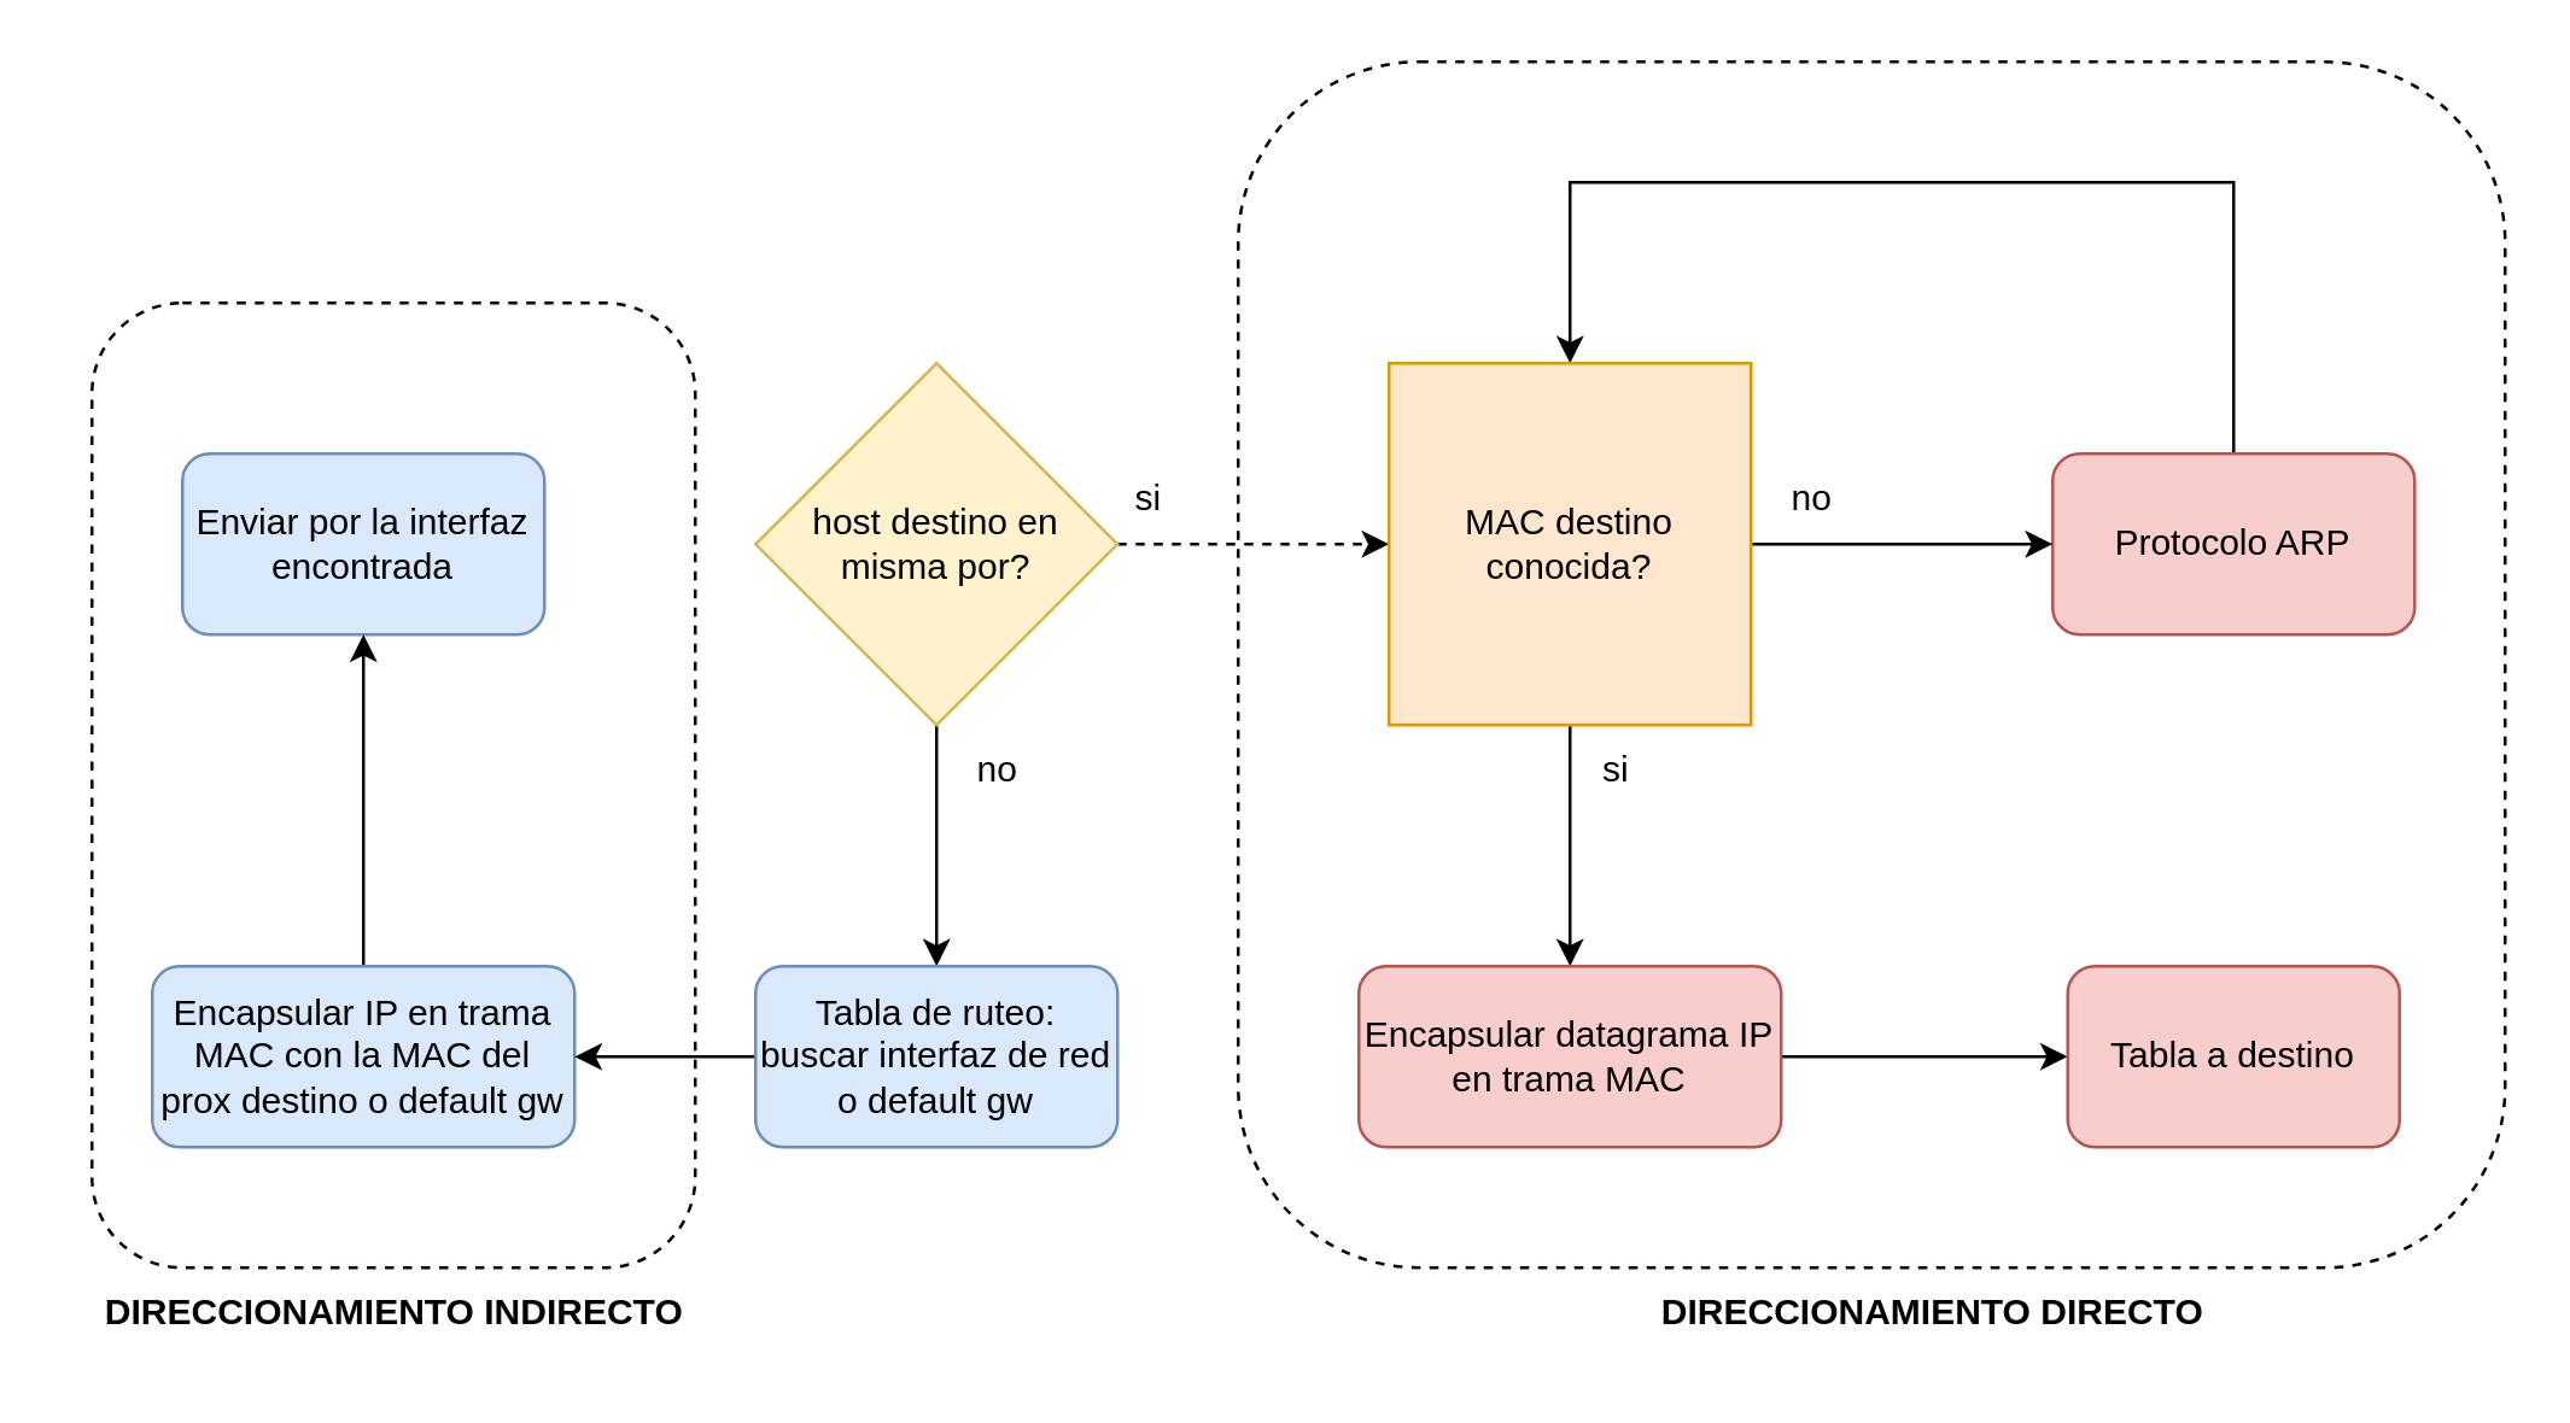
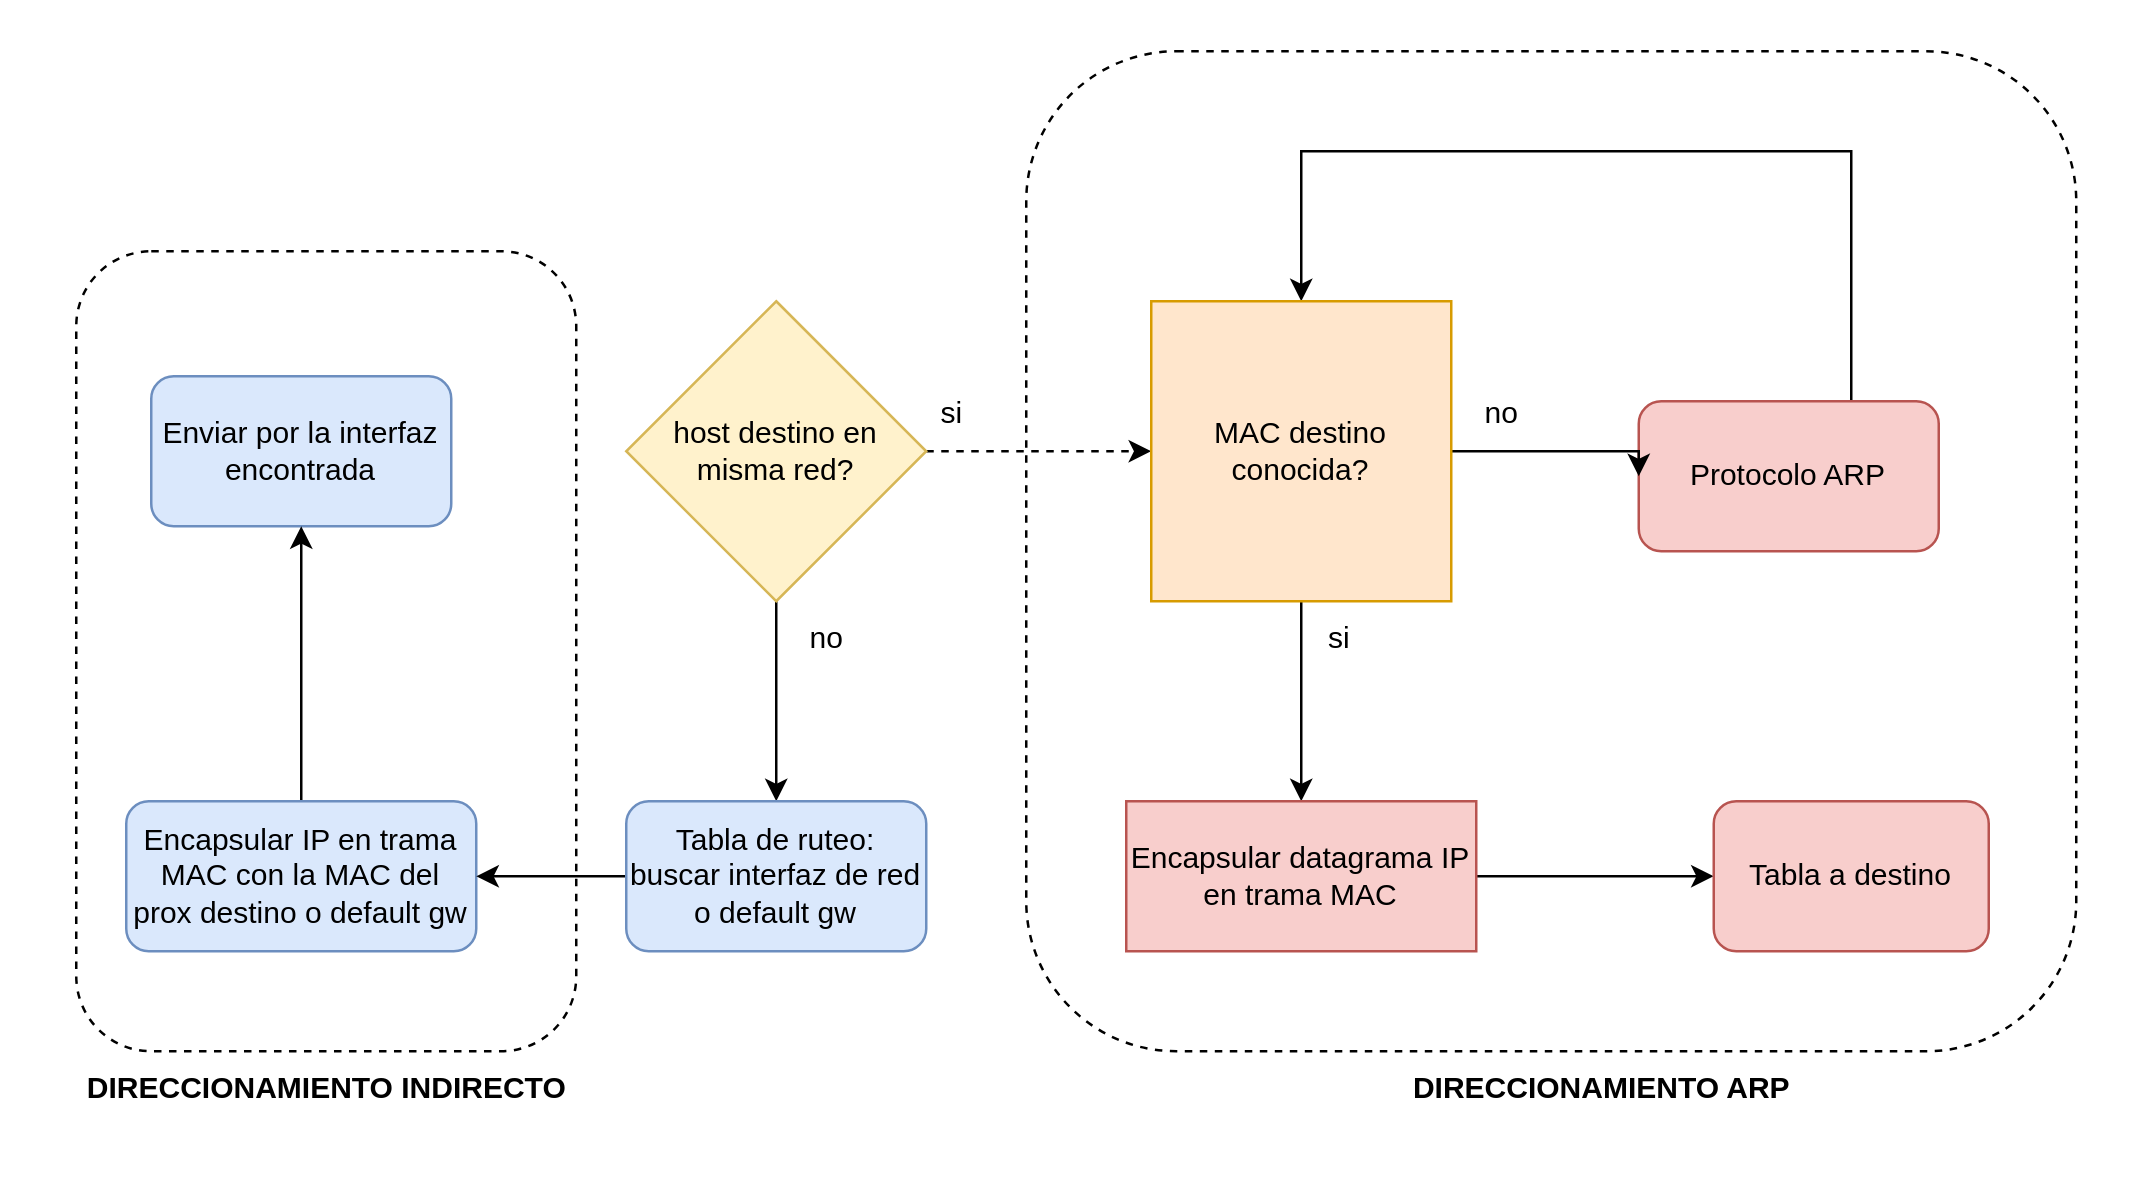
- <mxCell id="7" value="host destino en misma por?" style="rhombus;whiteSpace=wrap;html=1;fillColor=#fff2cc;strokeColor=#d6b656;" vertex="1" parent="1"><mxGeometry x="250" y="120" width="120" height="120" as="geometry" /></mxCell>
+ <mxCell id="7" value="host destino en misma red?" style="rhombus;whiteSpace=wrap;html=1;fillColor=#fff2cc;strokeColor=#d6b656;" vertex="1" parent="1"><mxGeometry x="250" y="120" width="120" height="120" as="geometry" /></mxCell>
- <mxCell id="4" value="Protocolo ARP" style="rounded=1;whiteSpace=wrap;html=1;fillColor=#f8cecc;strokeColor=#b85450;" vertex="1" parent="1"><mxGeometry x="680" y="150" width="120" height="60" as="geometry" /></mxCell>
+ <mxCell id="4" value="Protocolo ARP" style="rounded=1;whiteSpace=wrap;html=1;fillColor=#f8cecc;strokeColor=#b85450;" vertex="1" parent="1"><mxGeometry x="655" y="160" width="120" height="60" as="geometry" /></mxCell>
- <mxCell id="14" value="Encapsular datagrama IP en trama MAC" style="rounded=1;whiteSpace=wrap;html=1;fillColor=#f8cecc;strokeColor=#b85450;" vertex="1" parent="1"><mxGeometry x="450" y="320" width="140" height="60" as="geometry" /></mxCell>
+ <mxCell id="14" value="Encapsular datagrama IP en trama MAC" style="whiteSpace=wrap;html=1;fillColor=#f8cecc;strokeColor=#b85450;rounded=0;" vertex="1" parent="1"><mxGeometry x="450" y="320" width="140" height="60" as="geometry" /></mxCell>
- <mxCell id="24" value="DIRECCIONAMIENTO DIRECTO" style="text;html=1;align=center;verticalAlign=middle;resizable=0;points=[];autosize=1;strokeColor=none;fillColor=none;fontStyle=1" vertex="1" parent="1"><mxGeometry x="540" y="420" width="200" height="30" as="geometry" /></mxCell>
+ <mxCell id="24" value="DIRECCIONAMIENTO ARP" style="text;html=1;align=center;verticalAlign=middle;resizable=0;points=[];autosize=1;strokeColor=none;fillColor=none;fontStyle=1" vertex="1" parent="1"><mxGeometry x="540" y="420" width="200" height="30" as="geometry" /></mxCell>
